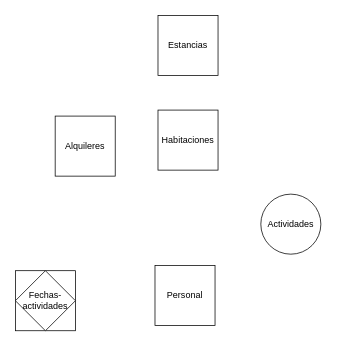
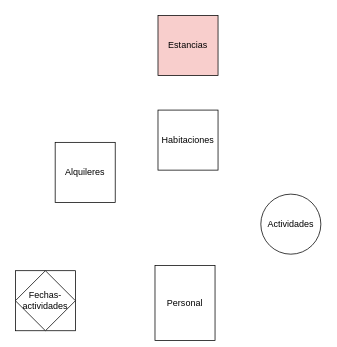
- <mxCell id="2" value="Estancias" style="whiteSpace=wrap;html=1;aspect=fixed;" vertex="1" parent="1"><mxGeometry x="210" y="20" width="80" height="80" as="geometry" /></mxCell>
+ <mxCell id="2" value="Estancias" style="whiteSpace=wrap;html=1;aspect=fixed;fillColor=#f8cecc;" vertex="1" parent="1"><mxGeometry x="210" y="20" width="80" height="80" as="geometry" /></mxCell>
- <mxCell id="6" value="Alquileres" style="whiteSpace=wrap;html=1;aspect=fixed;" vertex="1" parent="1"><mxGeometry x="73" y="154" width="80" height="80" as="geometry" /></mxCell>
+ <mxCell id="6" value="Alquileres" style="whiteSpace=wrap;html=1;aspect=fixed;" vertex="1" parent="1"><mxGeometry x="73" y="189" width="80" height="80" as="geometry" /></mxCell>
- <mxCell id="5" value="Personal" style="whiteSpace=wrap;html=1;aspect=fixed;" vertex="1" parent="1"><mxGeometry x="206" y="353" width="80" height="80" as="geometry" /></mxCell>
+ <mxCell id="5" value="Personal" style="whiteSpace=wrap;html=1;aspect=fixed;" vertex="1" parent="1"><mxGeometry x="206" y="353" width="80" height="100" as="geometry" /></mxCell>
